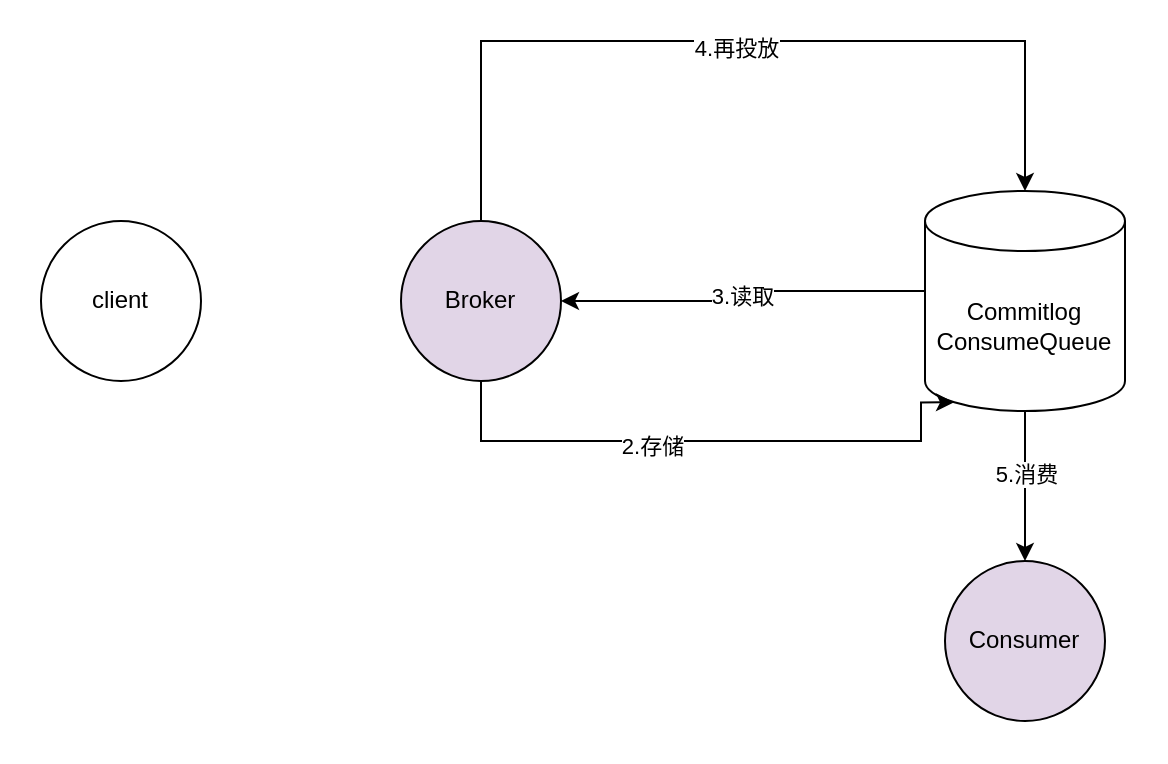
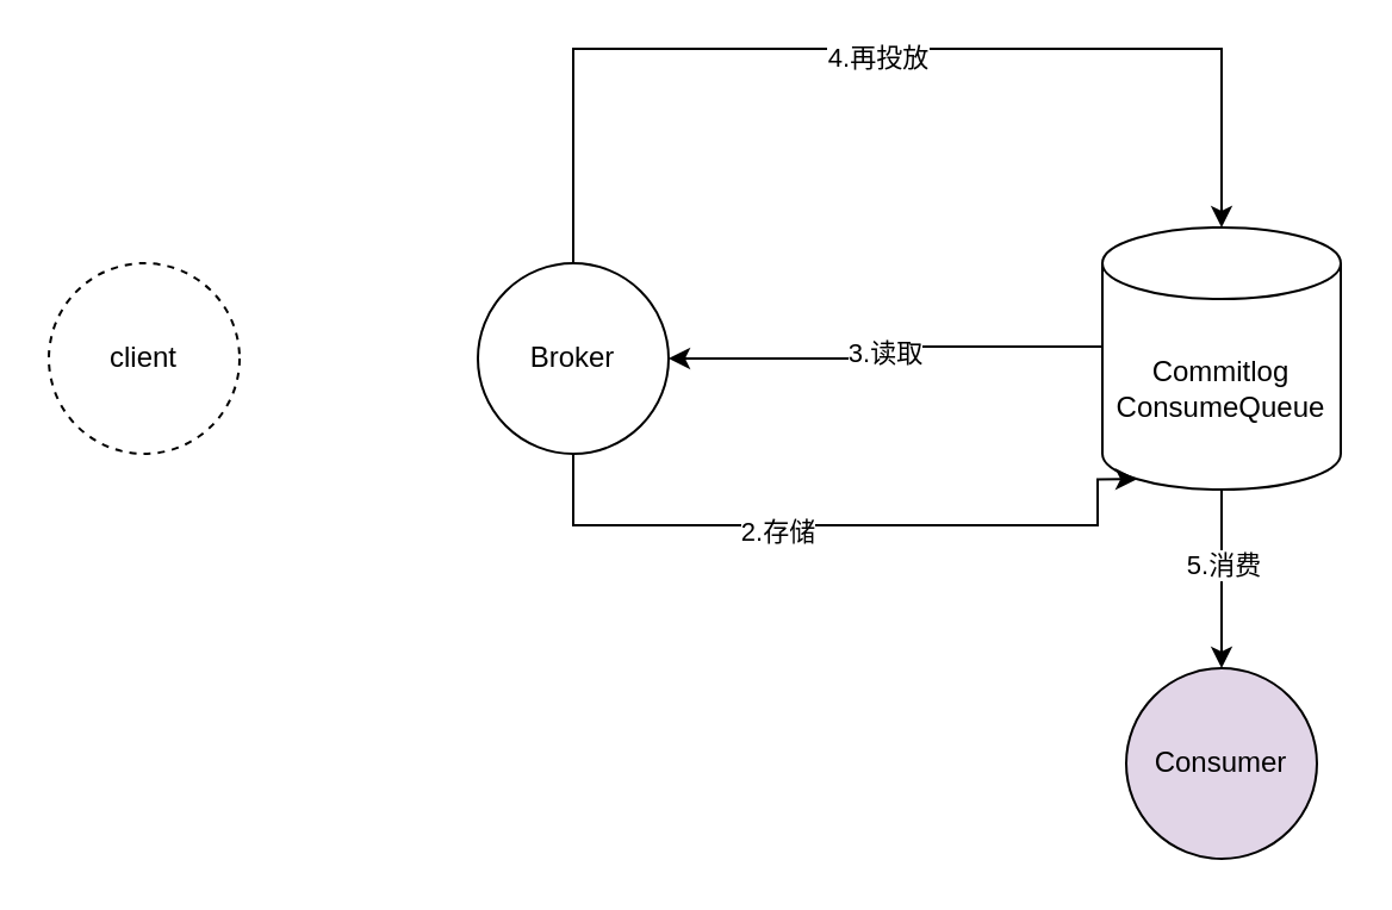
- <mxCell id="2" value="client" style="ellipse;whiteSpace=wrap;html=1;aspect=fixed;" vertex="1" parent="1"><mxGeometry x="20" y="110" width="80" height="80" as="geometry" /></mxCell>
+ <mxCell id="2" value="client" style="ellipse;whiteSpace=wrap;html=1;aspect=fixed;dashed=1;" vertex="1" parent="1"><mxGeometry x="20" y="110" width="80" height="80" as="geometry" /></mxCell>
- <mxCell id="8" value="Broker" style="ellipse;whiteSpace=wrap;html=1;aspect=fixed;fillColor=#e1d5e7;" vertex="1" parent="1"><mxGeometry x="200" y="110" width="80" height="80" as="geometry" /></mxCell>
+ <mxCell id="8" value="Broker" style="ellipse;whiteSpace=wrap;html=1;aspect=fixed;" vertex="1" parent="1"><mxGeometry x="200" y="110" width="80" height="80" as="geometry" /></mxCell>
